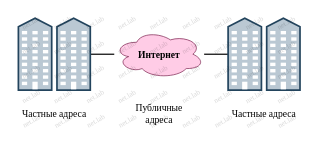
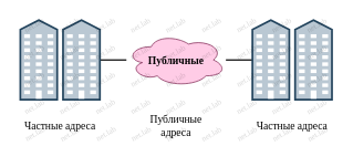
- <mxCell id="4" value="Интернет" style="ellipse;shape=cloud;whiteSpace=wrap;html=1;fontFamily=Montserrat;fontSize=16;labelBackgroundColor=none;fillColor=#FFCCE6;strokeColor=#660033;fillStyle=auto;fontStyle=1;container=0;fontSource=https%3A%2F%2Ffonts.googleapis.com%2Fcss%3Ffamily%3DMontserrat;" vertex="1" parent="1"><mxGeometry x="190" y="50" width="150" height="80" as="geometry" /></mxCell>
+ <mxCell id="4" value="Публичные" style="ellipse;shape=cloud;whiteSpace=wrap;html=1;fontFamily=Montserrat;fontSize=16;labelBackgroundColor=none;fillColor=#FFCCE6;strokeColor=#660033;fillStyle=auto;fontStyle=1;container=0;fontSource=https%3A%2F%2Ffonts.googleapis.com%2Fcss%3Ffamily%3DMontserrat;" vertex="1" parent="1"><mxGeometry x="190" y="50" width="150" height="80" as="geometry" /></mxCell>
